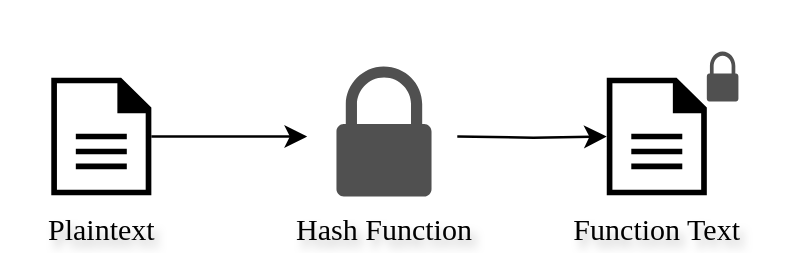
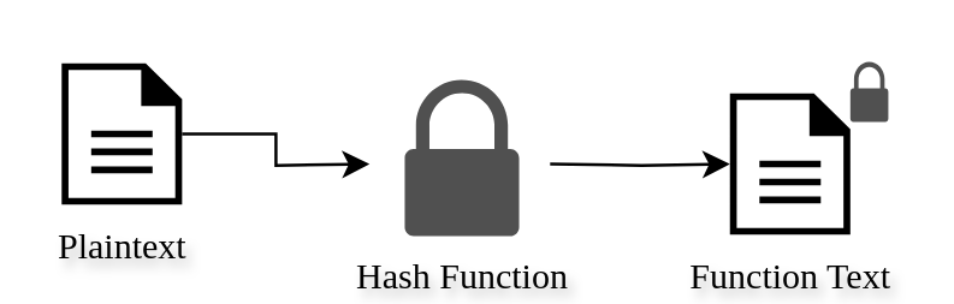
- <mxCell id="3" value="Plaintext" style="sketch=0;pointerEvents=1;shadow=0;dashed=0;html=1;strokeColor=none;fillColor=#000000;labelPosition=center;verticalLabelPosition=bottom;verticalAlign=top;outlineConnect=0;align=center;shape=mxgraph.office.concepts.document;fontFamily=JetBrains Mono;textShadow=1;" vertex="1" parent="1"><mxGeometry x="20" y="30.5" width="40" height="47" as="geometry" /></mxCell>
+ <mxCell id="3" value="Plaintext" style="sketch=0;pointerEvents=1;shadow=0;dashed=0;html=1;strokeColor=none;fillColor=#000000;labelPosition=center;verticalLabelPosition=bottom;verticalAlign=top;outlineConnect=0;align=center;shape=mxgraph.office.concepts.document;fontFamily=JetBrains Mono;textShadow=1;" vertex="1" parent="1"><mxGeometry x="20" y="20.5" width="40" height="47" as="geometry" /></mxCell>
